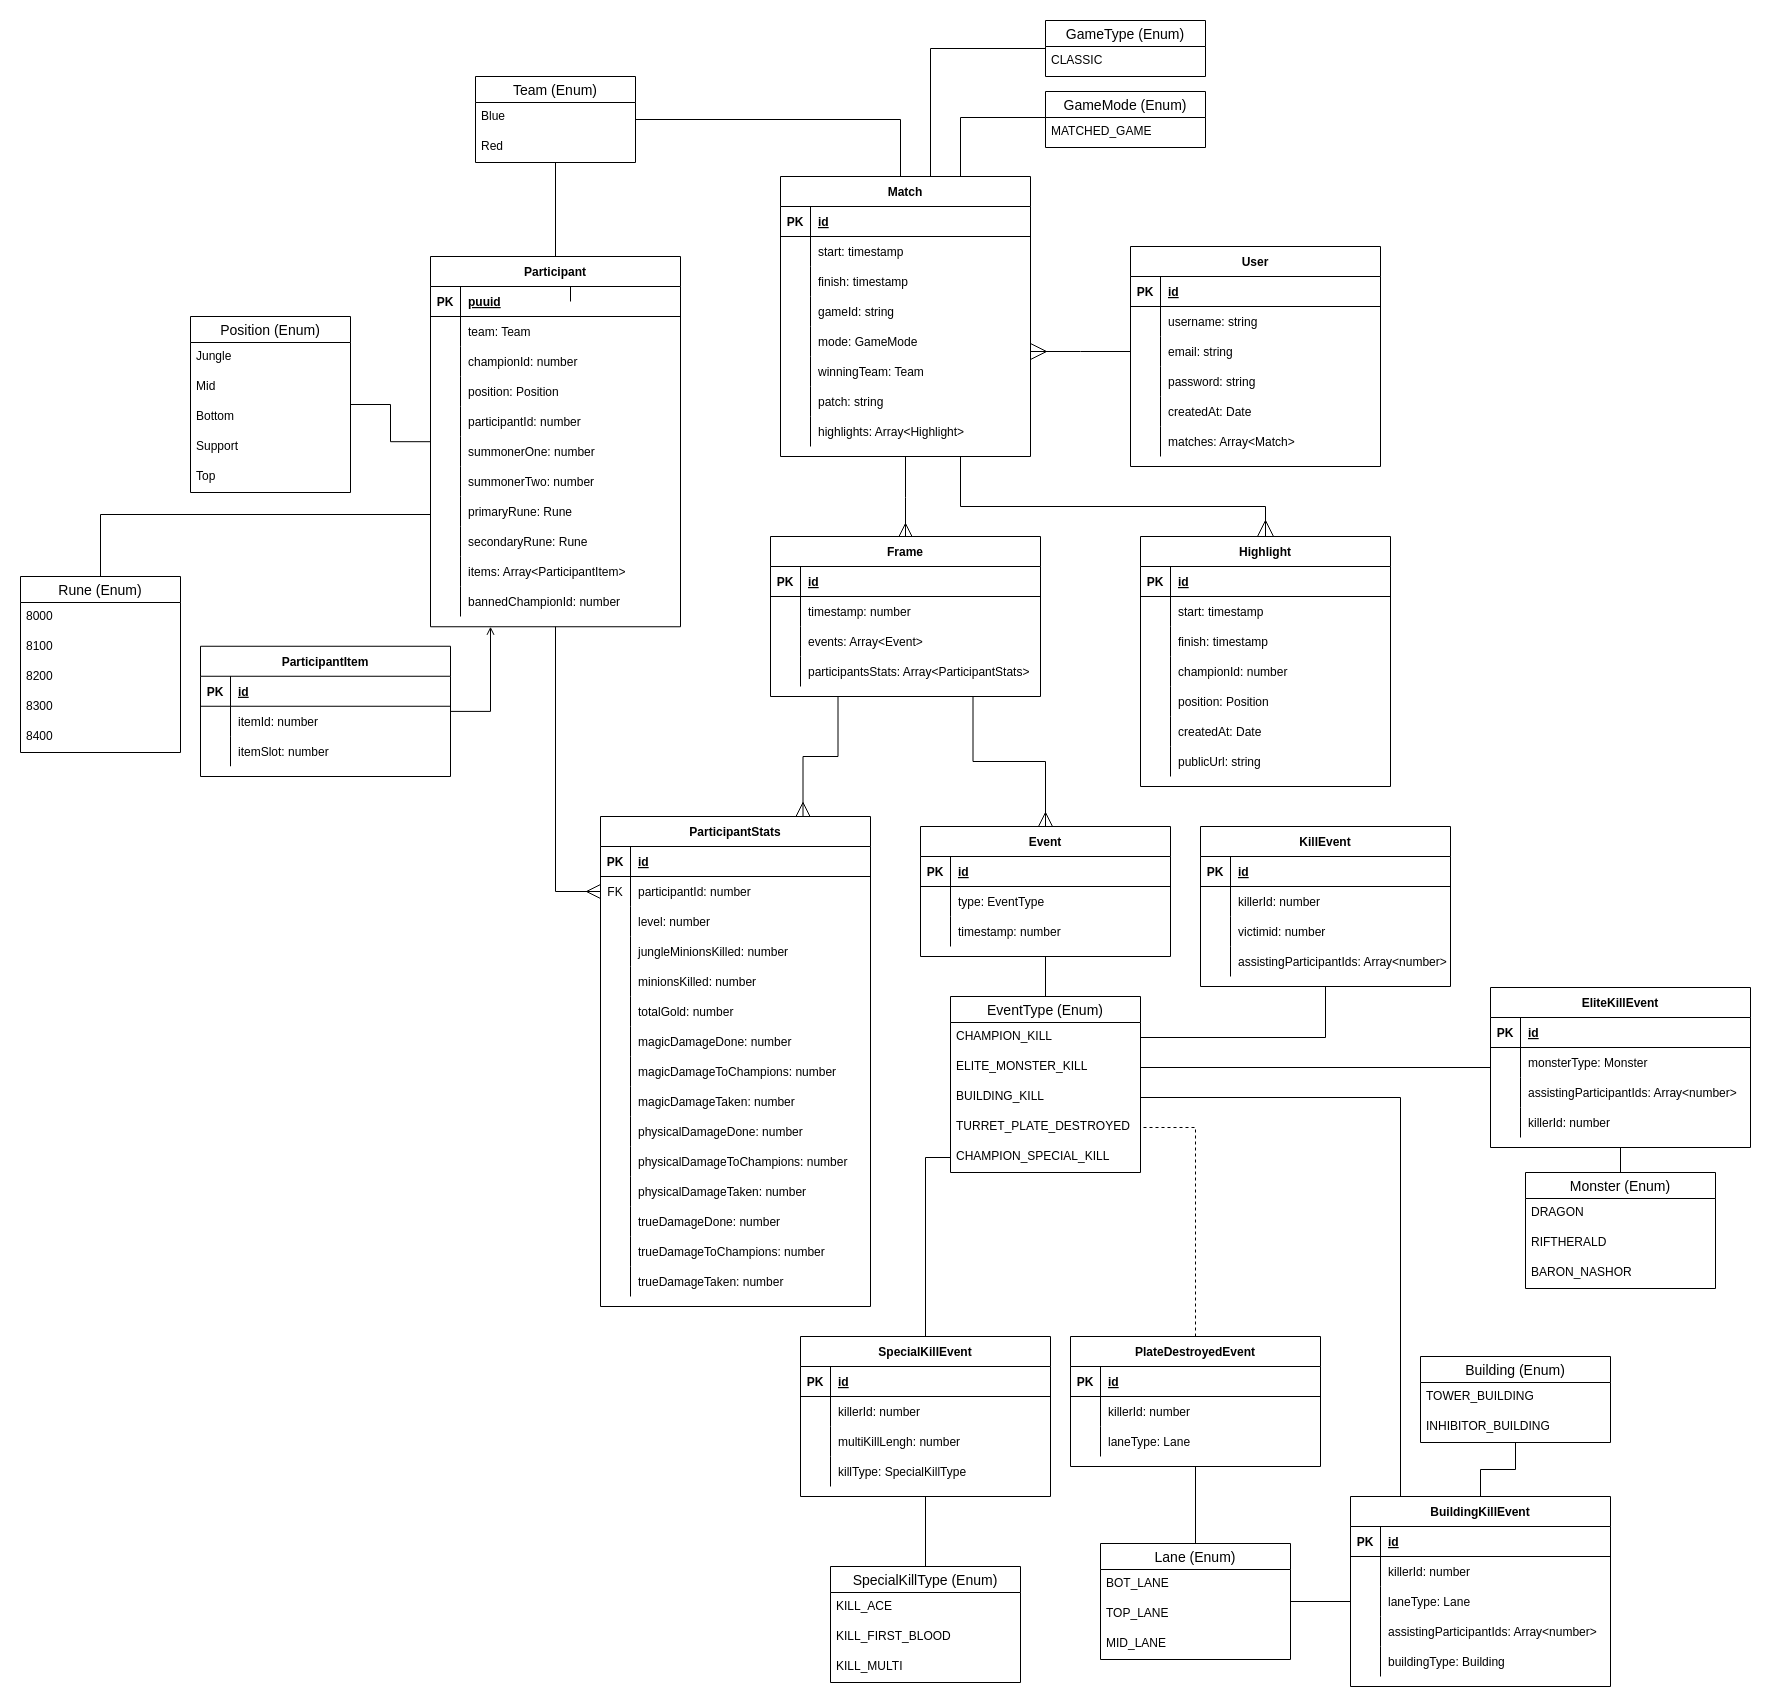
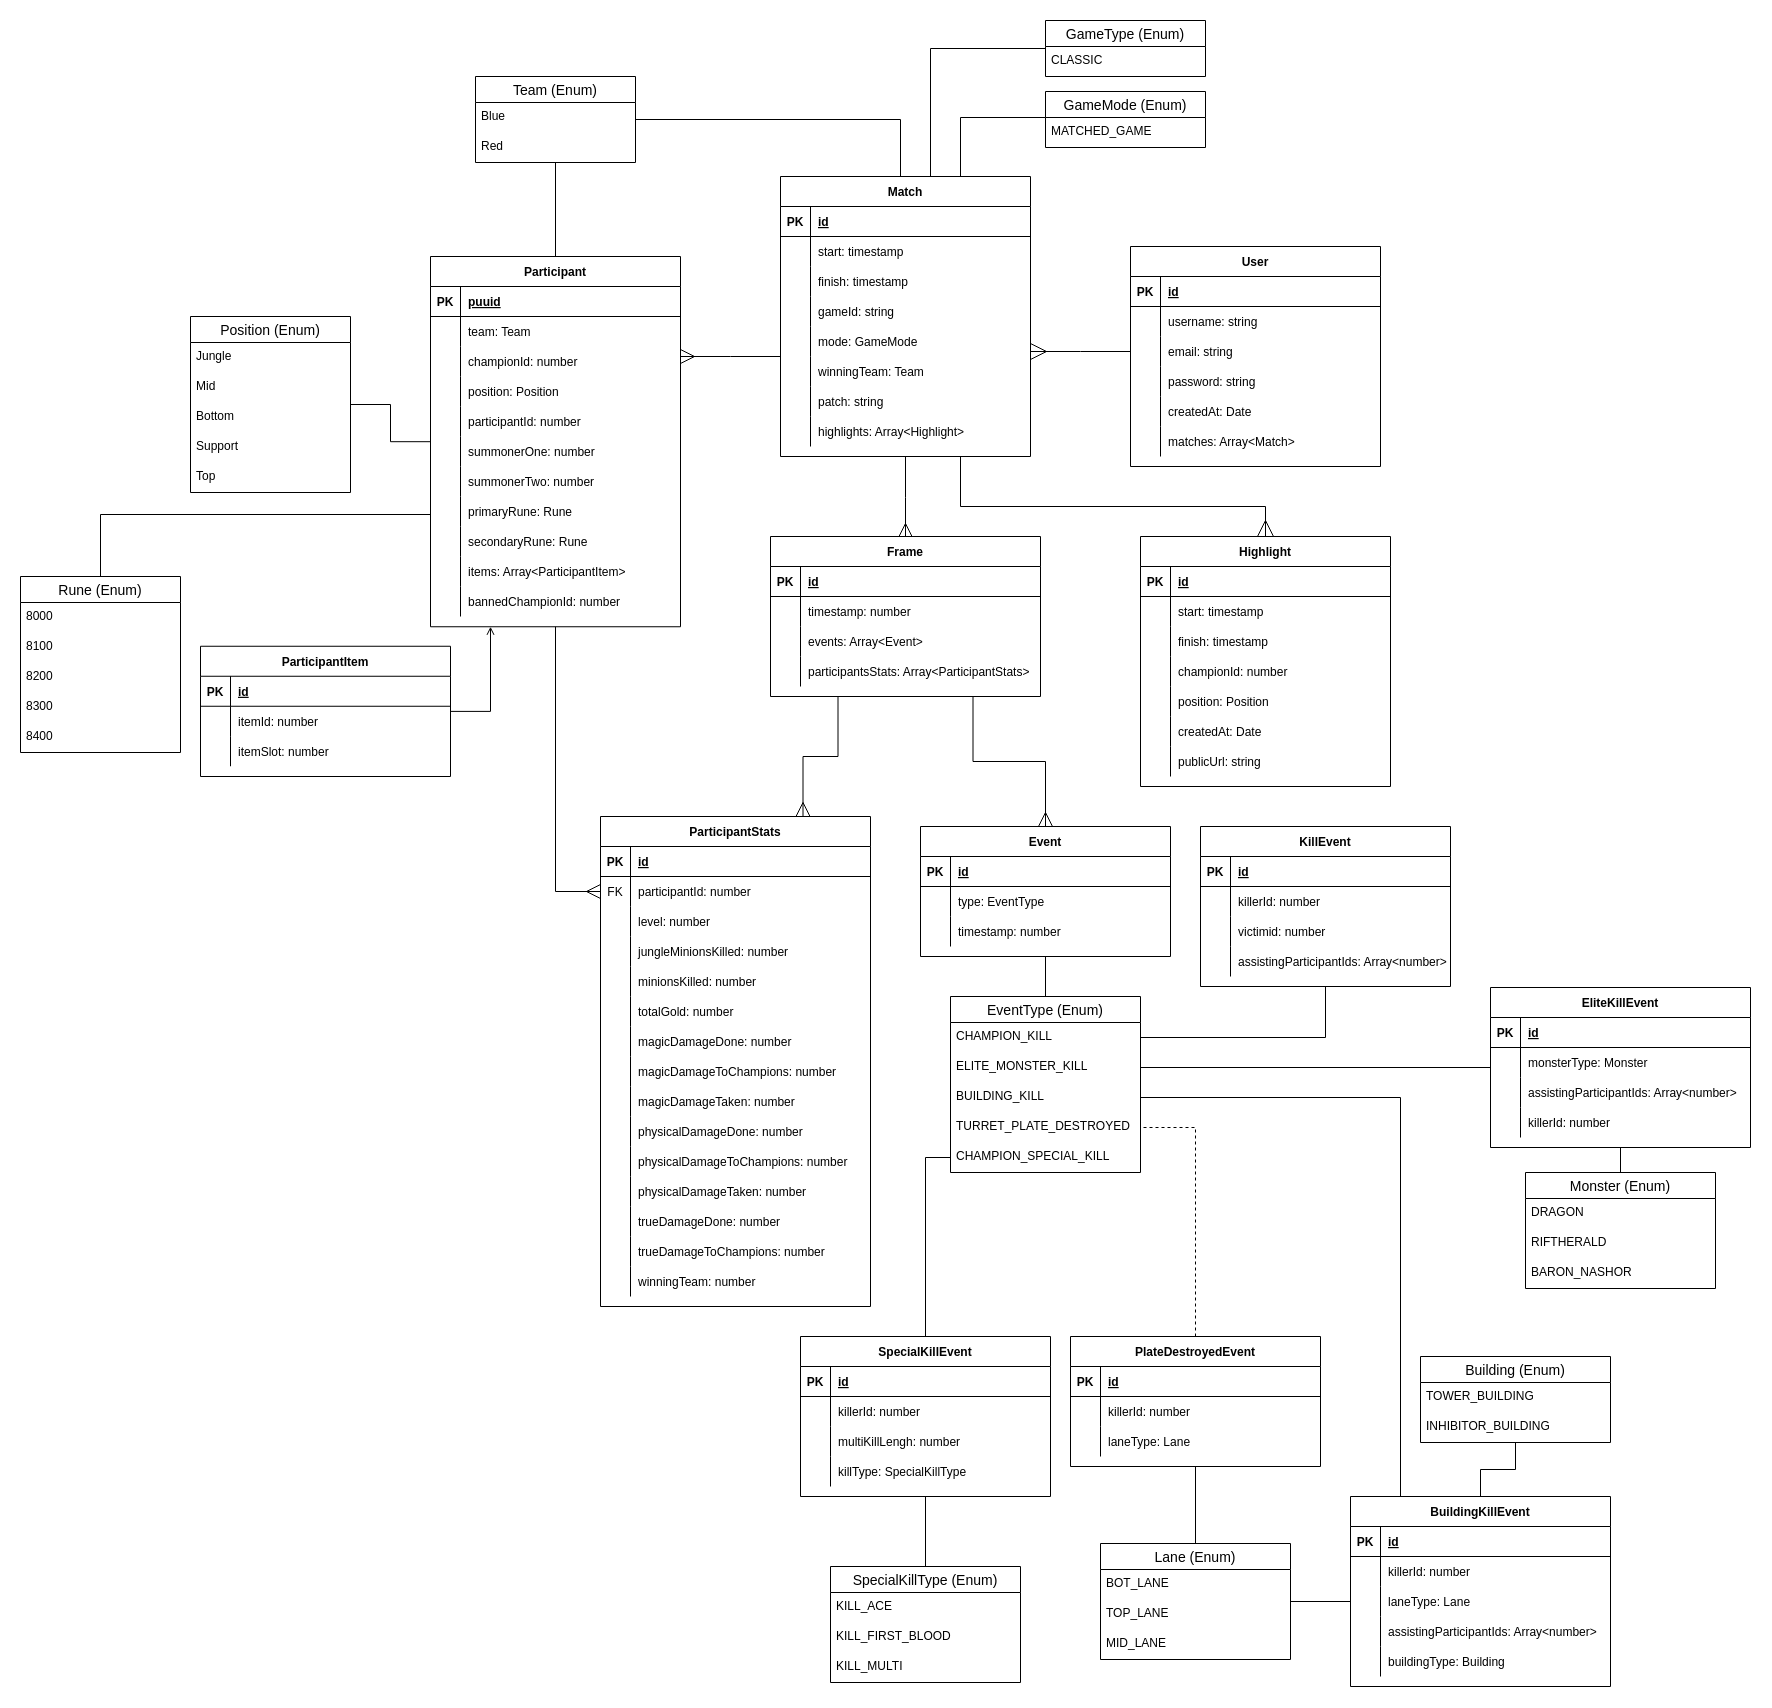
- <mxCell id="119" style="edgeStyle=elbowEdgeStyle;rounded=0;orthogonalLoop=1;jettySize=auto;elbow=vertical;html=1;startSize=12;endArrow=none;endFill=0;endSize=12;startArrow=ERmany;startFill=0;" parent="1" source="121" target="124" edge="1"><mxGeometry relative="1" as="geometry" /></mxCell>
+ <mxCell id="119" style="edgeStyle=elbowEdgeStyle;rounded=0;orthogonalLoop=1;jettySize=auto;elbow=vertical;html=1;startSize=12;endArrow=none;endFill=0;endSize=12;startArrow=ERmany;startFill=0;" parent="1" source="121" target="23" edge="1"><mxGeometry relative="1" as="geometry" /></mxCell>
- <mxCell id="117" value="trueDamageTaken: number" style="shape=partialRectangle;overflow=hidden;connectable=0;fillColor=none;top=0;left=0;bottom=0;right=0;align=left;spacingLeft=6;" vertex="1" parent="115"><mxGeometry x="30" width="240" height="30" as="geometry" /></mxCell>
+ <mxCell id="117" value="winningTeam: number" style="shape=partialRectangle;overflow=hidden;connectable=0;fillColor=none;top=0;left=0;bottom=0;right=0;align=left;spacingLeft=6;" vertex="1" parent="115"><mxGeometry x="30" width="240" height="30" as="geometry" /></mxCell>
